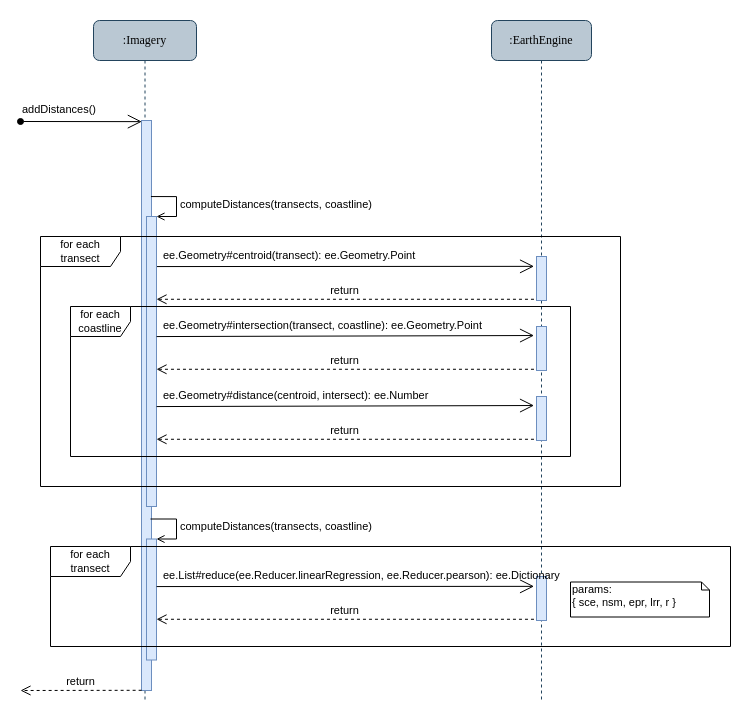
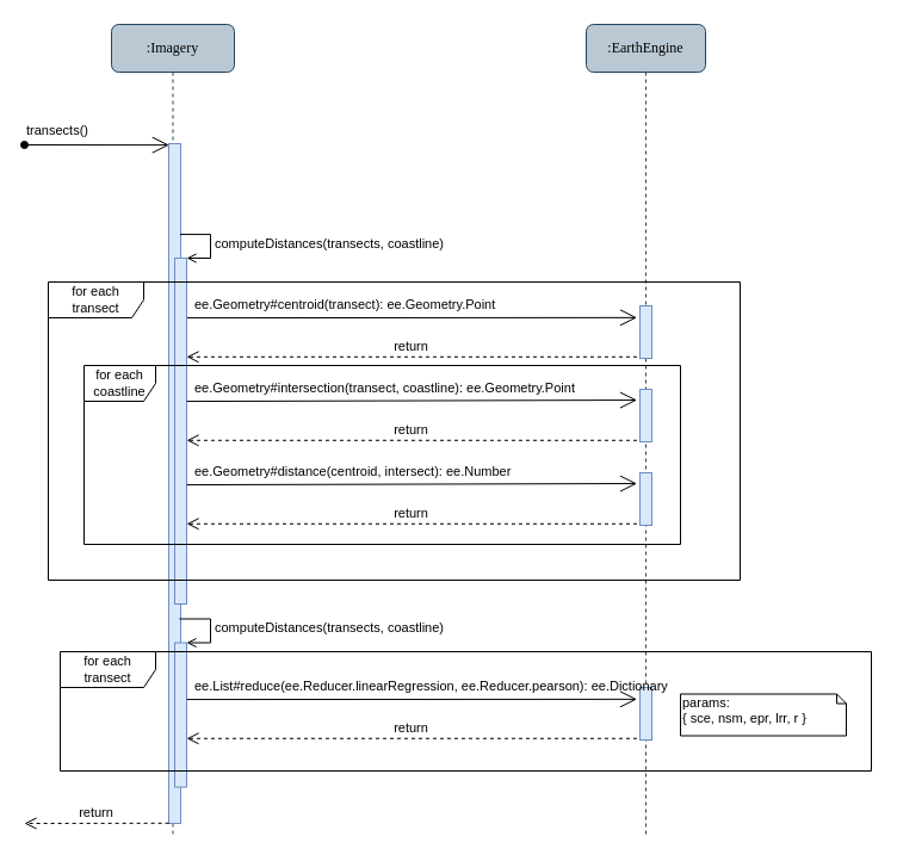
- <mxCell id="5" value="addDistances()" style="text;html=1;resizable=0;points=[];autosize=1;align=left;verticalAlign=top;spacingTop=-4;fontSize=11;" parent="1" vertex="1"><mxGeometry x="20" y="100" width="90" height="10" as="geometry" /></mxCell>
+ <mxCell id="5" value="transects()" style="text;html=1;resizable=0;points=[];autosize=1;align=left;verticalAlign=top;spacingTop=-4;fontSize=11;" parent="1" vertex="1"><mxGeometry x="20" y="100" width="90" height="10" as="geometry" /></mxCell>
